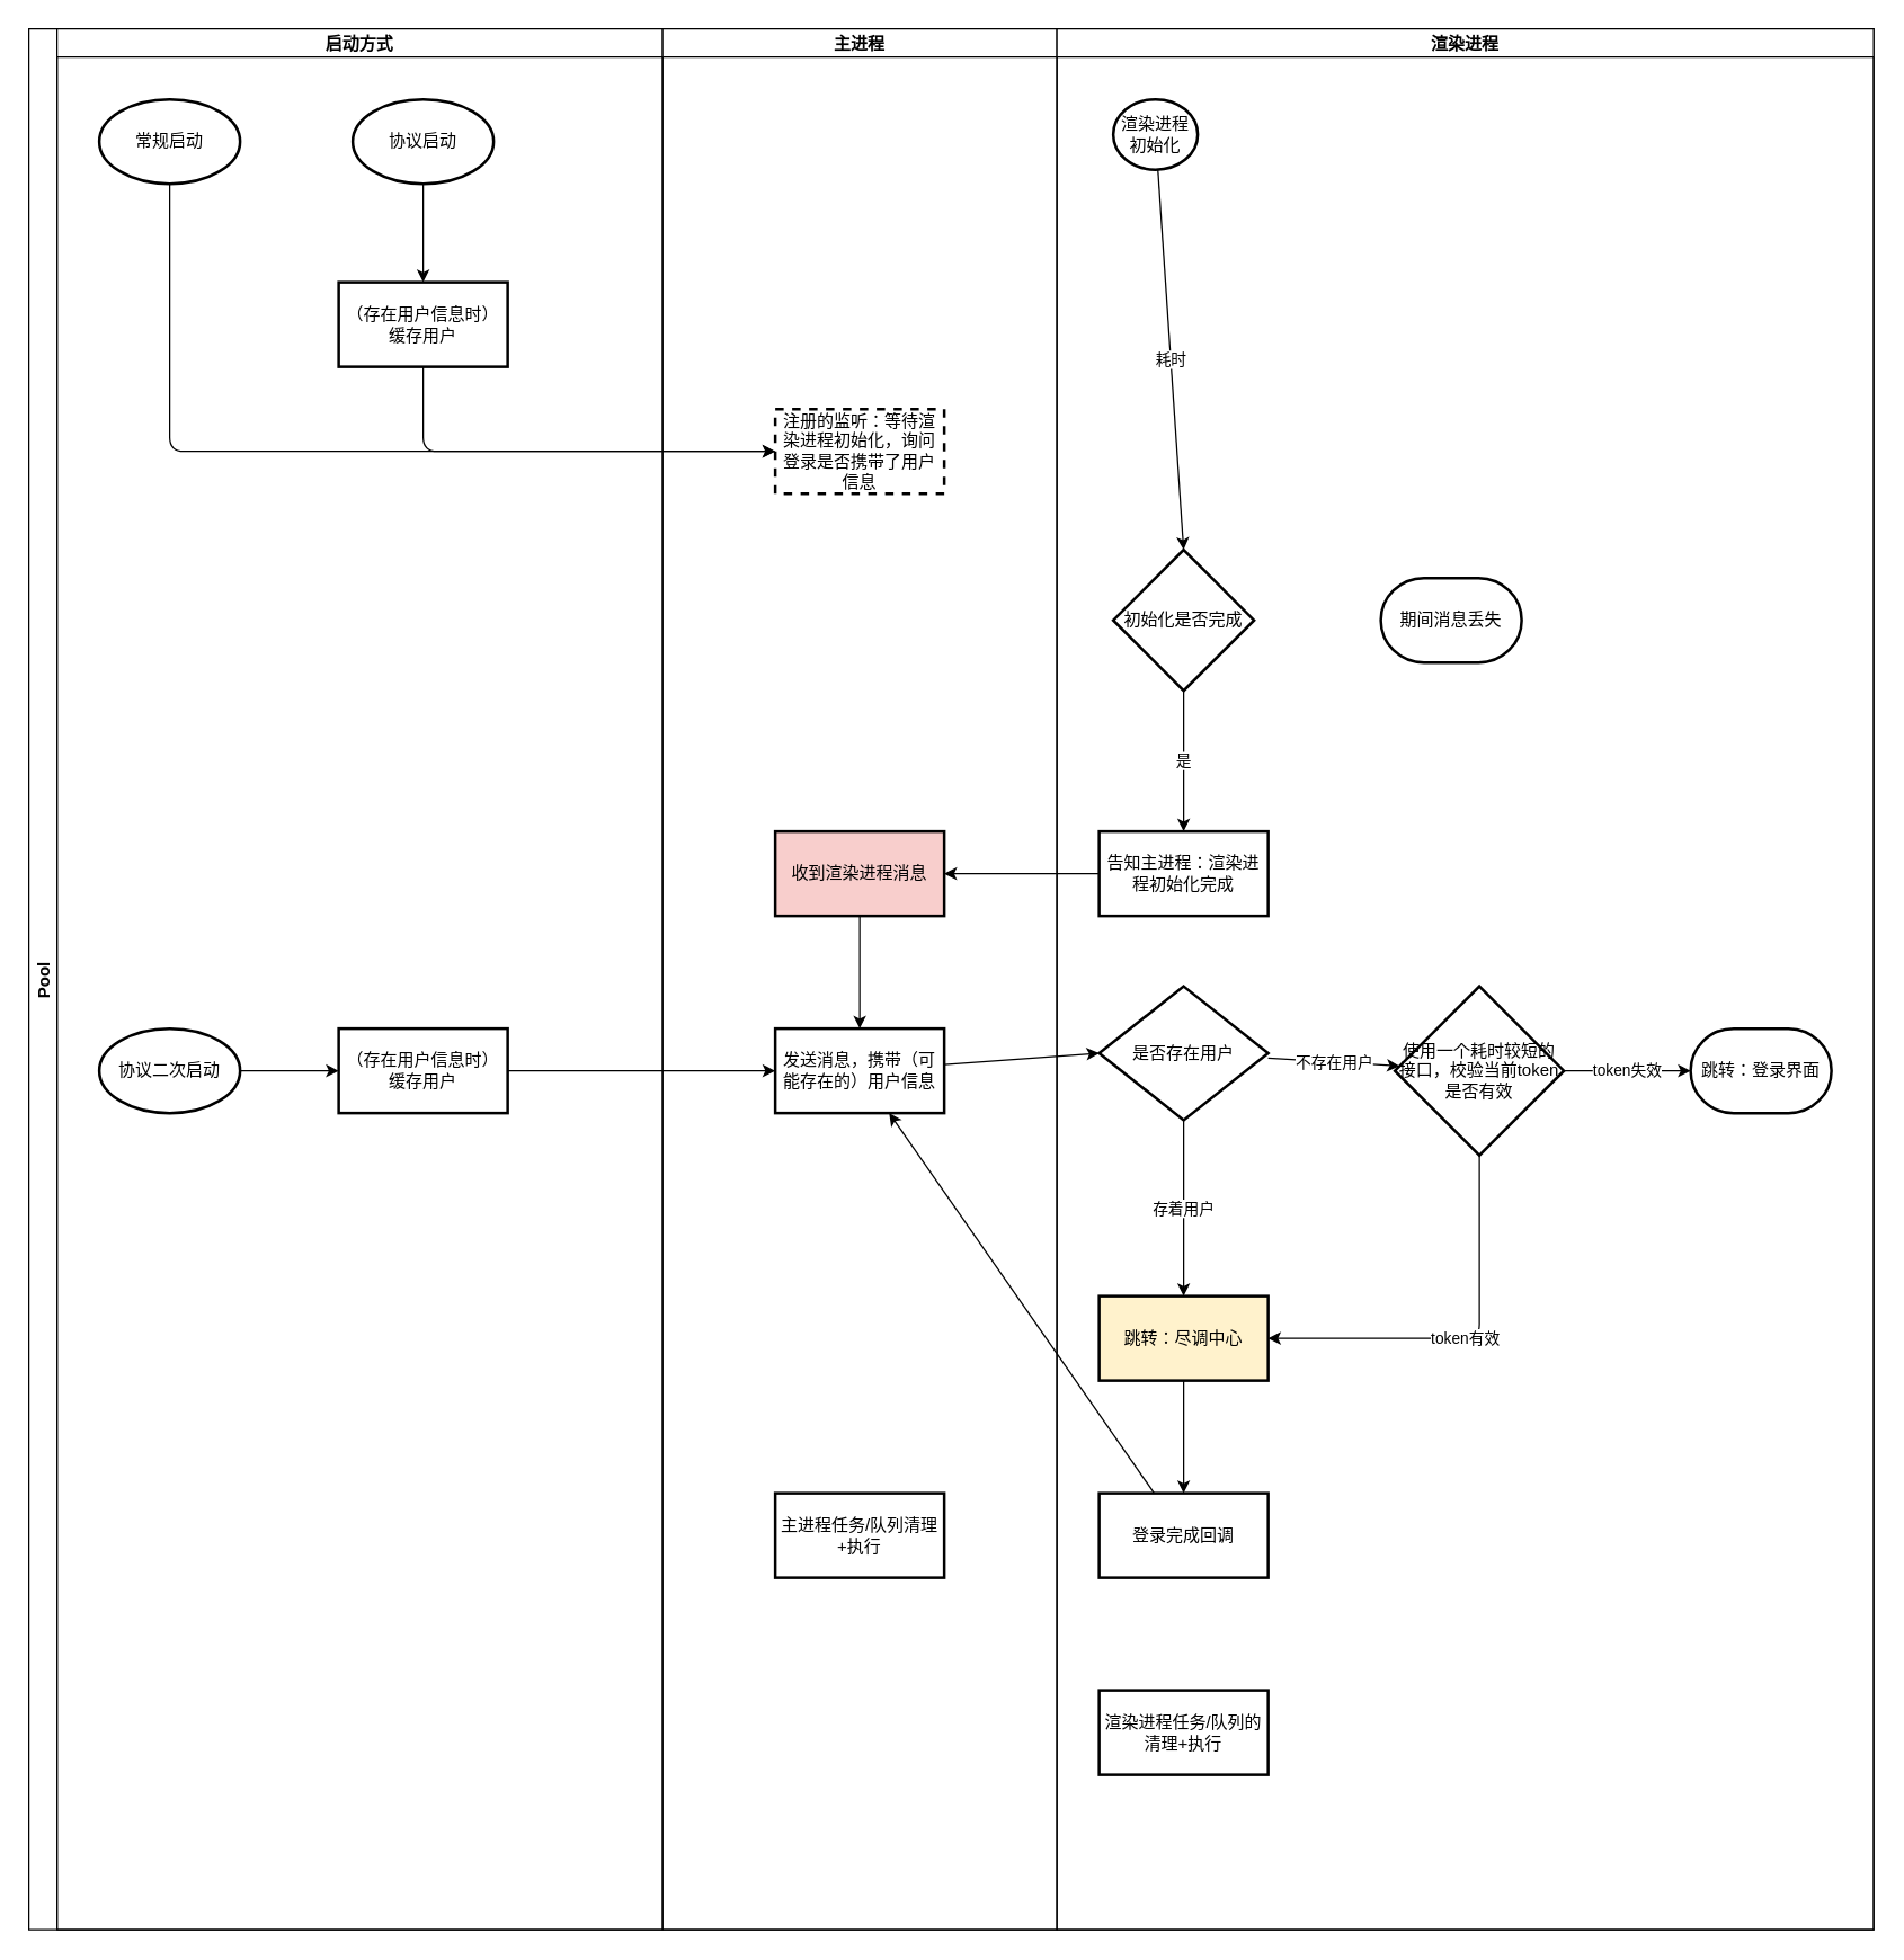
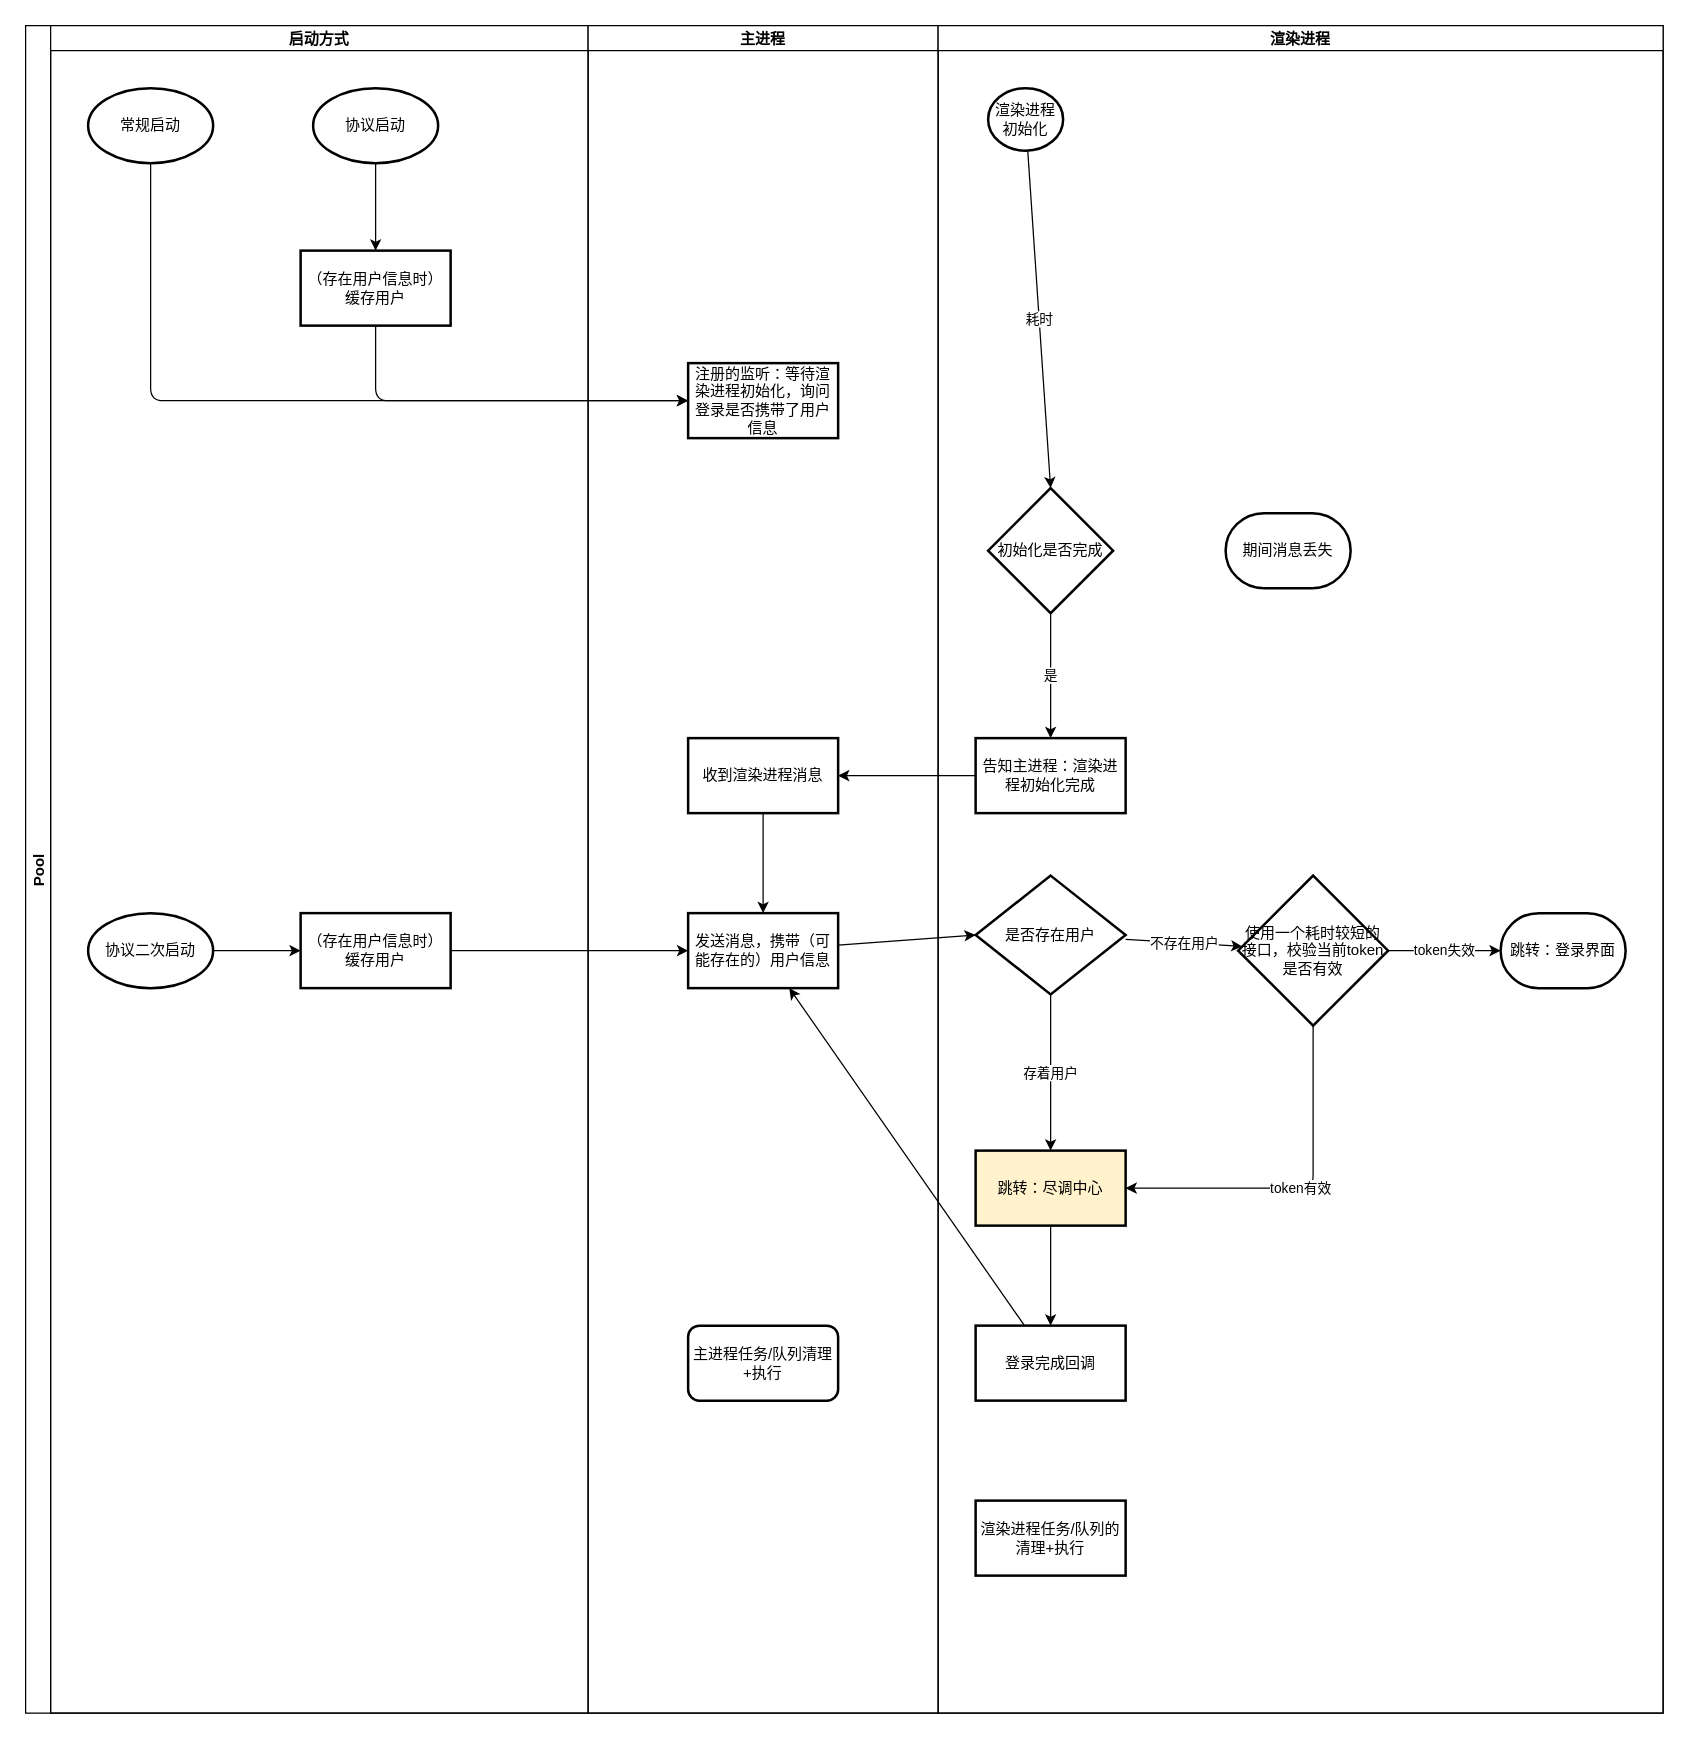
- <mxCell id="17" value="注册的监听：等待渲染进程初始化，询问登录是否携带了用户信息" style="whiteSpace=wrap;html=1;strokeWidth=2;dashed=1;" parent="16" vertex="1"><mxGeometry x="80" y="270" width="120" height="60" as="geometry" /></mxCell>
+ <mxCell id="17" value="注册的监听：等待渲染进程初始化，询问登录是否携带了用户信息" style="whiteSpace=wrap;html=1;strokeWidth=2;" parent="16" vertex="1"><mxGeometry x="80" y="270" width="120" height="60" as="geometry" /></mxCell>
- <mxCell id="19" value="收到渲染进程消息" style="whiteSpace=wrap;html=1;strokeWidth=2;fillColor=#f8cecc;" parent="16" vertex="1"><mxGeometry x="80" y="570" width="120" height="60" as="geometry" /></mxCell>
+ <mxCell id="19" value="收到渲染进程消息" style="whiteSpace=wrap;html=1;strokeWidth=2;" parent="16" vertex="1"><mxGeometry x="80" y="570" width="120" height="60" as="geometry" /></mxCell>
- <mxCell id="21" value="主进程任务/队列清理+执行" style="whiteSpace=wrap;html=1;strokeWidth=2;" parent="16" vertex="1"><mxGeometry x="80" y="1040" width="120" height="60" as="geometry" /></mxCell>
+ <mxCell id="21" value="主进程任务/队列清理+执行" style="whiteSpace=wrap;html=1;strokeWidth=2;rounded=1;" parent="16" vertex="1"><mxGeometry x="80" y="1040" width="120" height="60" as="geometry" /></mxCell>
